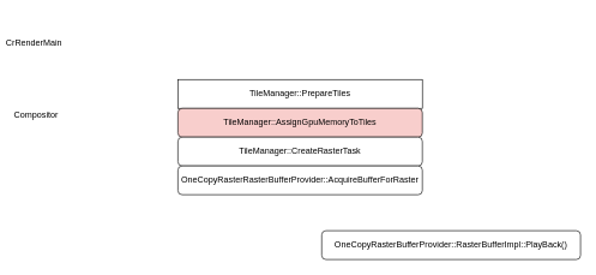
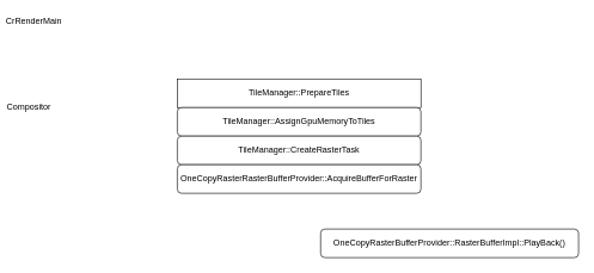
- <mxCell id="3" value="CrRenderMain" style="text;html=1;strokeColor=none;fillColor=none;align=center;verticalAlign=middle;whiteSpace=wrap;rounded=0;" vertex="1" parent="1"><mxGeometry x="27" y="50" width="40" height="20" as="geometry" /></mxCell>
+ <mxCell id="3" value="CrRenderMain" style="text;html=1;strokeColor=none;fillColor=none;align=center;verticalAlign=middle;whiteSpace=wrap;rounded=0;" vertex="1" parent="1"><mxGeometry x="27" y="20" width="40" height="20" as="geometry" /></mxCell>
- <mxCell id="4" value="Compositor" style="text;html=1;strokeColor=none;fillColor=none;align=center;verticalAlign=middle;whiteSpace=wrap;rounded=0;" vertex="1" parent="1"><mxGeometry x="30" y="150" width="40" height="20" as="geometry" /></mxCell>
+ <mxCell id="4" value="Compositor" style="text;html=1;strokeColor=none;fillColor=none;align=center;verticalAlign=middle;whiteSpace=wrap;rounded=0;" vertex="1" parent="1"><mxGeometry x="20" y="140" width="40" height="20" as="geometry" /></mxCell>
- <mxCell id="7" value="TileManager::AssignGpuMemoryToTiles" style="rounded=1;whiteSpace=wrap;html=1;fillColor=#f8cecc;" vertex="1" parent="5"><mxGeometry y="40" width="340" height="40" as="geometry" /></mxCell>
+ <mxCell id="7" value="TileManager::AssignGpuMemoryToTiles" style="rounded=1;whiteSpace=wrap;html=1;" vertex="1" parent="5"><mxGeometry y="40" width="340" height="40" as="geometry" /></mxCell>
